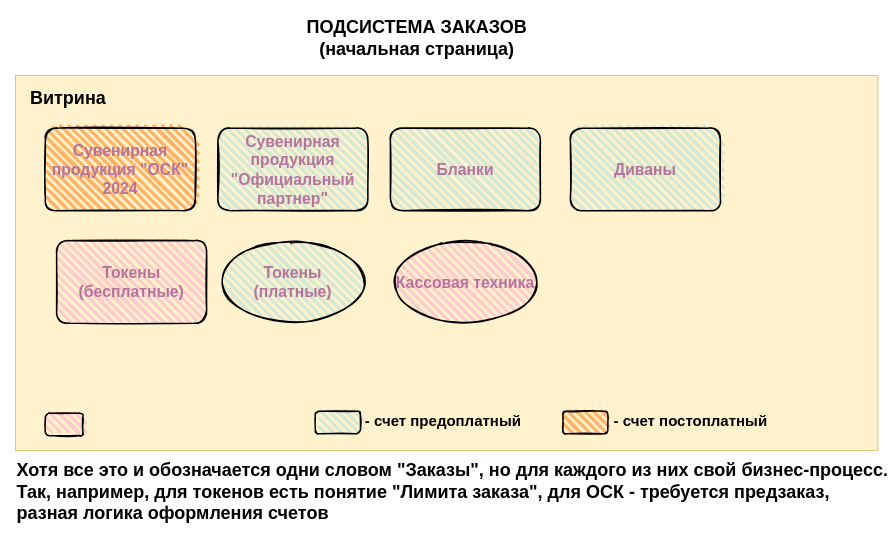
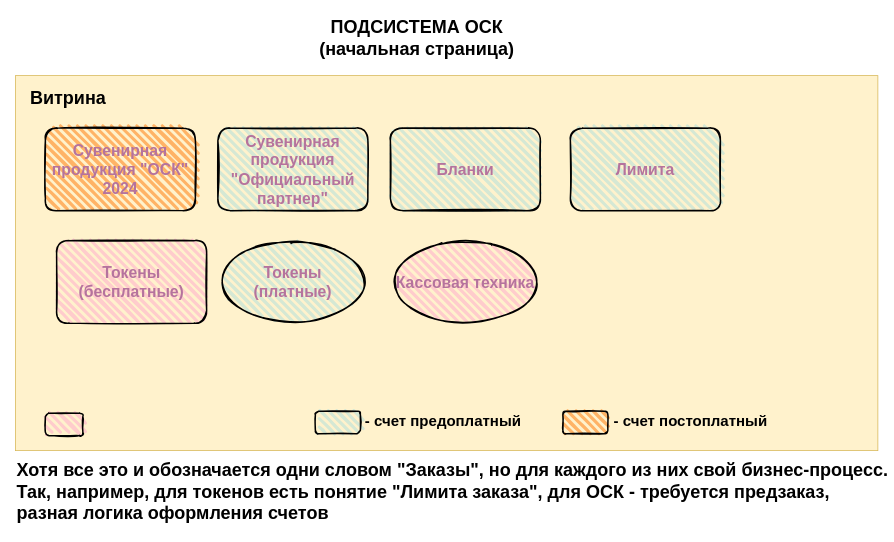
- <mxCell id="2" value="ПОДСИСТЕМА ЗАКАЗОВ&lt;br&gt;(начальная страница)&lt;div&gt;&lt;br&gt;&lt;/div&gt;" style="text;strokeColor=none;fillColor=none;html=1;fontSize=24;fontStyle=1;verticalAlign=middle;align=center;" vertex="1" parent="1"><mxGeometry x="380" y="20" width="350" height="90" as="geometry" /></mxCell>
+ <mxCell id="2" value="ПОДСИСТЕМА ОСК&lt;br&gt;(начальная страница)&lt;div&gt;&lt;br&gt;&lt;/div&gt;" style="text;strokeColor=none;fillColor=none;html=1;fontSize=24;fontStyle=1;verticalAlign=middle;align=center;" vertex="1" parent="1"><mxGeometry x="380" y="20" width="350" height="90" as="geometry" /></mxCell>
- <mxCell id="11" value="&lt;font color=&quot;#b5739d&quot;&gt;&lt;span style=&quot;font-size: 21px;&quot;&gt;&lt;b&gt;Диваны&lt;/b&gt;&lt;/span&gt;&lt;/font&gt;" style="rounded=1;whiteSpace=wrap;html=1;strokeWidth=2;fillWeight=4;hachureGap=8;hachureAngle=45;fillColor=#D5E8D4;sketch=1;" vertex="1" parent="1"><mxGeometry x="760" y="170" width="200" height="110" as="geometry" /></mxCell>
+ <mxCell id="11" value="&lt;font color=&quot;#b5739d&quot;&gt;&lt;span style=&quot;font-size: 21px;&quot;&gt;&lt;b&gt;Лимита&lt;/b&gt;&lt;/span&gt;&lt;/font&gt;" style="rounded=1;whiteSpace=wrap;html=1;strokeWidth=2;fillWeight=4;hachureGap=8;hachureAngle=45;fillColor=#D5E8D4;sketch=1;" vertex="1" parent="1"><mxGeometry x="760" y="170" width="200" height="110" as="geometry" /></mxCell>
